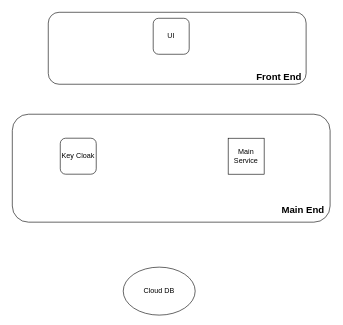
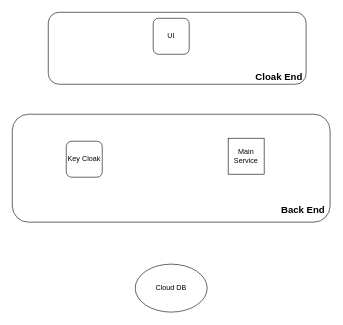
- <mxCell id="9" value="Front End" style="rounded=0;whiteSpace=wrap;html=1;fillColor=none;strokeColor=none;fontStyle=1;fontSize=16;" vertex="1" parent="7"><mxGeometry x="340" y="100" width="90" height="13.33" as="geometry" /></mxCell>
+ <mxCell id="9" value="Cloak End" style="rounded=0;whiteSpace=wrap;html=1;fillColor=none;strokeColor=none;fontStyle=1;fontSize=16;" vertex="1" parent="7"><mxGeometry x="340" y="100" width="90" height="13.33" as="geometry" /></mxCell>
- <mxCell id="5" value="Key Cloak" style="rounded=1;whiteSpace=wrap;html=1;fillColor=none;" vertex="1" parent="2"><mxGeometry x="80" y="40" width="60" height="60" as="geometry" /></mxCell>
+ <mxCell id="5" value="Key Cloak" style="rounded=1;whiteSpace=wrap;html=1;fillColor=none;" vertex="1" parent="2"><mxGeometry x="90" y="45" width="60" height="60" as="geometry" /></mxCell>
- <mxCell id="4" value="Main End" style="rounded=0;whiteSpace=wrap;html=1;fillColor=none;strokeColor=none;fontStyle=1;fontSize=16;" vertex="1" parent="2"><mxGeometry x="440" y="150" width="90" height="20" as="geometry" /></mxCell>
+ <mxCell id="4" value="Back End" style="rounded=0;whiteSpace=wrap;html=1;fillColor=none;strokeColor=none;fontStyle=1;fontSize=16;" vertex="1" parent="2"><mxGeometry x="440" y="150" width="90" height="20" as="geometry" /></mxCell>
- <mxCell id="11" value="Cloud DB" style="ellipse;whiteSpace=wrap;html=1;fillColor=none;" vertex="1" parent="1"><mxGeometry x="205" y="445" width="120" height="80" as="geometry" /></mxCell>
+ <mxCell id="11" value="Cloud DB" style="ellipse;whiteSpace=wrap;html=1;fillColor=none;" vertex="1" parent="1"><mxGeometry x="225" y="440" width="120" height="80" as="geometry" /></mxCell>
